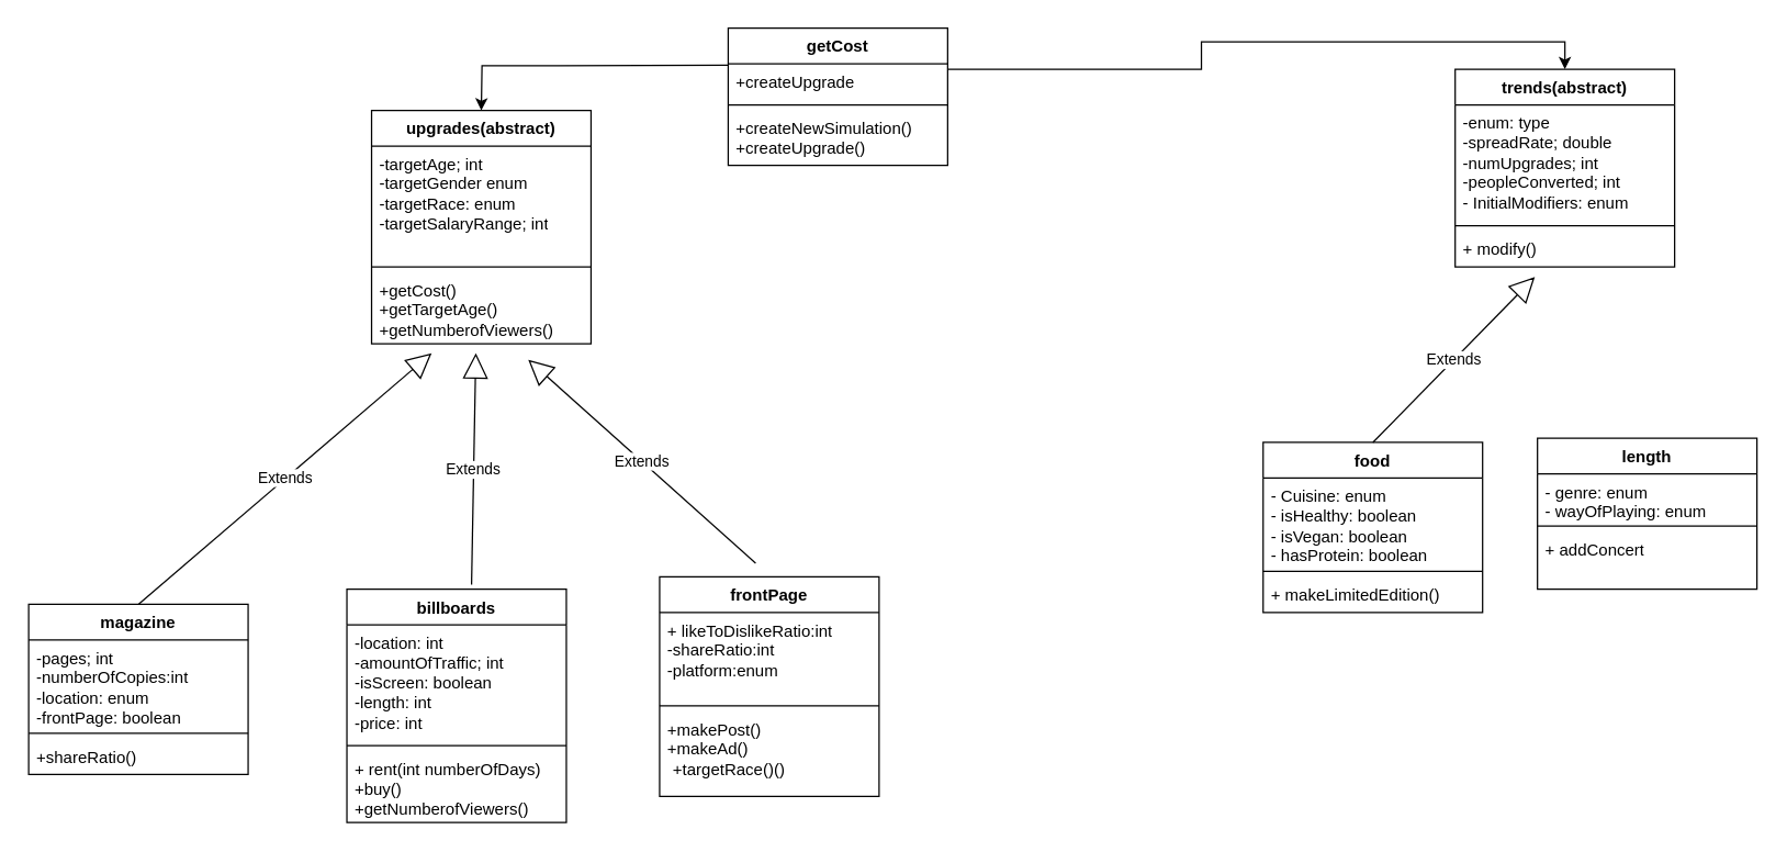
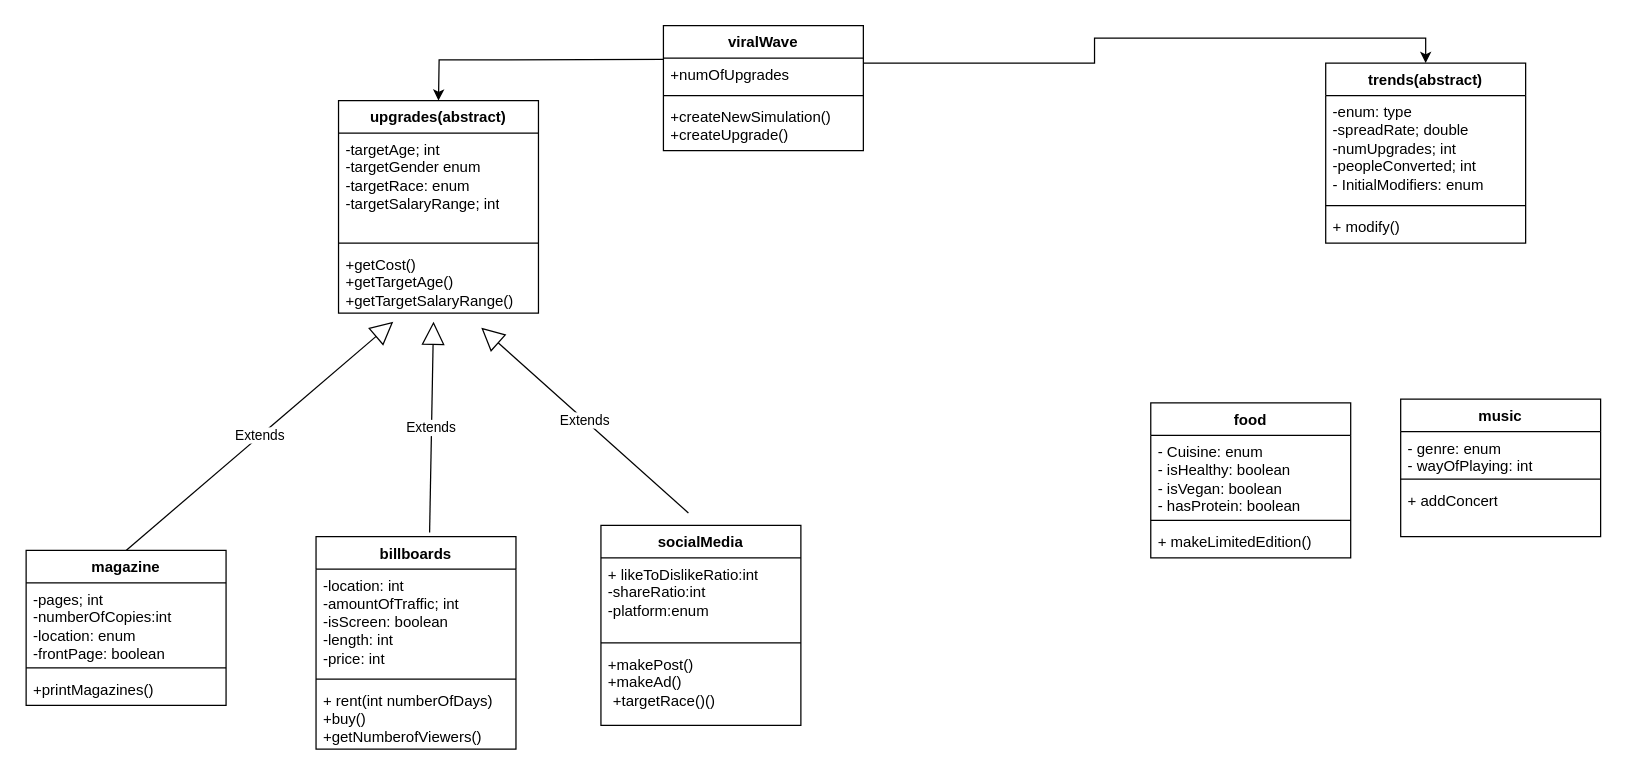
- <mxCell id="36" value="getCost" style="swimlane;fontStyle=1;align=center;verticalAlign=top;childLayout=stackLayout;horizontal=1;startSize=26;horizontalStack=0;resizeParent=1;resizeParentMax=0;resizeLast=0;collapsible=1;marginBottom=0;whiteSpace=wrap;html=1;" vertex="1" parent="1"><mxGeometry x="530" y="20" width="160" height="100" as="geometry" /></mxCell>
+ <mxCell id="36" value="viralWave" style="swimlane;fontStyle=1;align=center;verticalAlign=top;childLayout=stackLayout;horizontal=1;startSize=26;horizontalStack=0;resizeParent=1;resizeParentMax=0;resizeLast=0;collapsible=1;marginBottom=0;whiteSpace=wrap;html=1;" vertex="1" parent="1"><mxGeometry x="530" y="20" width="160" height="100" as="geometry" /></mxCell>
- <mxCell id="37" value="+createUpgrade" style="text;strokeColor=none;fillColor=none;align=left;verticalAlign=top;spacingLeft=4;spacingRight=4;overflow=hidden;rotatable=0;points=[[0,0.5],[1,0.5]];portConstraint=eastwest;whiteSpace=wrap;html=1;" vertex="1" parent="36"><mxGeometry y="26" width="160" height="26" as="geometry" /></mxCell>
+ <mxCell id="37" value="+numOfUpgrades" style="text;strokeColor=none;fillColor=none;align=left;verticalAlign=top;spacingLeft=4;spacingRight=4;overflow=hidden;rotatable=0;points=[[0,0.5],[1,0.5]];portConstraint=eastwest;whiteSpace=wrap;html=1;" vertex="1" parent="36"><mxGeometry y="26" width="160" height="26" as="geometry" /></mxCell>
- <mxCell id="35" value="+getCost()&lt;div&gt;+getTargetAge()&lt;/div&gt;&lt;div&gt;+getNumberofViewers()&lt;/div&gt;" style="text;strokeColor=none;fillColor=none;align=left;verticalAlign=top;spacingLeft=4;spacingRight=4;overflow=hidden;rotatable=0;points=[[0,0.5],[1,0.5]];portConstraint=eastwest;whiteSpace=wrap;html=1;" vertex="1" parent="32"><mxGeometry y="118" width="160" height="52" as="geometry" /></mxCell>
+ <mxCell id="35" value="+getCost()&lt;div&gt;+getTargetAge()&lt;/div&gt;&lt;div&gt;+getTargetSalaryRange()&lt;/div&gt;" style="text;strokeColor=none;fillColor=none;align=left;verticalAlign=top;spacingLeft=4;spacingRight=4;overflow=hidden;rotatable=0;points=[[0,0.5],[1,0.5]];portConstraint=eastwest;whiteSpace=wrap;html=1;" vertex="1" parent="32"><mxGeometry y="118" width="160" height="52" as="geometry" /></mxCell>
- <mxCell id="6" value="Extends" style="endArrow=block;endSize=16;endFill=0;html=1;rounded=0;entryX=0.363;entryY=1.284;entryDx=0;entryDy=0;entryPerimeter=0;exitX=0.5;exitY=0;exitDx=0;exitDy=0;" parent="1" source="2" target="22" edge="1"><mxGeometry width="160" relative="1" as="geometry"><mxPoint x="920" y="230" as="sourcePoint" /><mxPoint x="1059.04" y="199.984" as="targetPoint" /></mxGeometry></mxCell>
- <mxCell id="7" value="length" style="swimlane;fontStyle=1;align=center;verticalAlign=top;childLayout=stackLayout;horizontal=1;startSize=26;horizontalStack=0;resizeParent=1;resizeParentMax=0;resizeLast=0;collapsible=1;marginBottom=0;whiteSpace=wrap;html=1;" parent="1" vertex="1"><mxGeometry x="1120" y="319" width="160" height="110" as="geometry" /></mxCell>
+ <mxCell id="7" value="music" style="swimlane;fontStyle=1;align=center;verticalAlign=top;childLayout=stackLayout;horizontal=1;startSize=26;horizontalStack=0;resizeParent=1;resizeParentMax=0;resizeLast=0;collapsible=1;marginBottom=0;whiteSpace=wrap;html=1;" parent="1" vertex="1"><mxGeometry x="1120" y="319" width="160" height="110" as="geometry" /></mxCell>
- <mxCell id="8" value="- genre: enum&lt;div&gt;- wayOfPlaying: enum&lt;/div&gt;" style="text;strokeColor=none;fillColor=none;align=left;verticalAlign=top;spacingLeft=4;spacingRight=4;overflow=hidden;rotatable=0;points=[[0,0.5],[1,0.5]];portConstraint=eastwest;whiteSpace=wrap;html=1;" parent="7" vertex="1"><mxGeometry y="26" width="160" height="34" as="geometry" /></mxCell>
+ <mxCell id="8" value="- genre: enum&lt;div&gt;- wayOfPlaying: int&lt;/div&gt;" style="text;strokeColor=none;fillColor=none;align=left;verticalAlign=top;spacingLeft=4;spacingRight=4;overflow=hidden;rotatable=0;points=[[0,0.5],[1,0.5]];portConstraint=eastwest;whiteSpace=wrap;html=1;" parent="7" vertex="1"><mxGeometry y="26" width="160" height="34" as="geometry" /></mxCell>
- <mxCell id="15" value="frontPage" style="swimlane;fontStyle=1;align=center;verticalAlign=top;childLayout=stackLayout;horizontal=1;startSize=26;horizontalStack=0;resizeParent=1;resizeParentMax=0;resizeLast=0;collapsible=1;marginBottom=0;whiteSpace=wrap;html=1;" vertex="1" parent="1"><mxGeometry x="480" y="420" width="160" height="160" as="geometry" /></mxCell>
+ <mxCell id="15" value="socialMedia" style="swimlane;fontStyle=1;align=center;verticalAlign=top;childLayout=stackLayout;horizontal=1;startSize=26;horizontalStack=0;resizeParent=1;resizeParentMax=0;resizeLast=0;collapsible=1;marginBottom=0;whiteSpace=wrap;html=1;" vertex="1" parent="1"><mxGeometry x="480" y="420" width="160" height="160" as="geometry" /></mxCell>
- <mxCell id="31" value="+shareRatio()" style="text;strokeColor=none;fillColor=none;align=left;verticalAlign=top;spacingLeft=4;spacingRight=4;overflow=hidden;rotatable=0;points=[[0,0.5],[1,0.5]];portConstraint=eastwest;whiteSpace=wrap;html=1;" vertex="1" parent="28"><mxGeometry y="98" width="160" height="26" as="geometry" /></mxCell>
+ <mxCell id="31" value="+printMagazines()" style="text;strokeColor=none;fillColor=none;align=left;verticalAlign=top;spacingLeft=4;spacingRight=4;overflow=hidden;rotatable=0;points=[[0,0.5],[1,0.5]];portConstraint=eastwest;whiteSpace=wrap;html=1;" vertex="1" parent="28"><mxGeometry y="98" width="160" height="26" as="geometry" /></mxCell>
